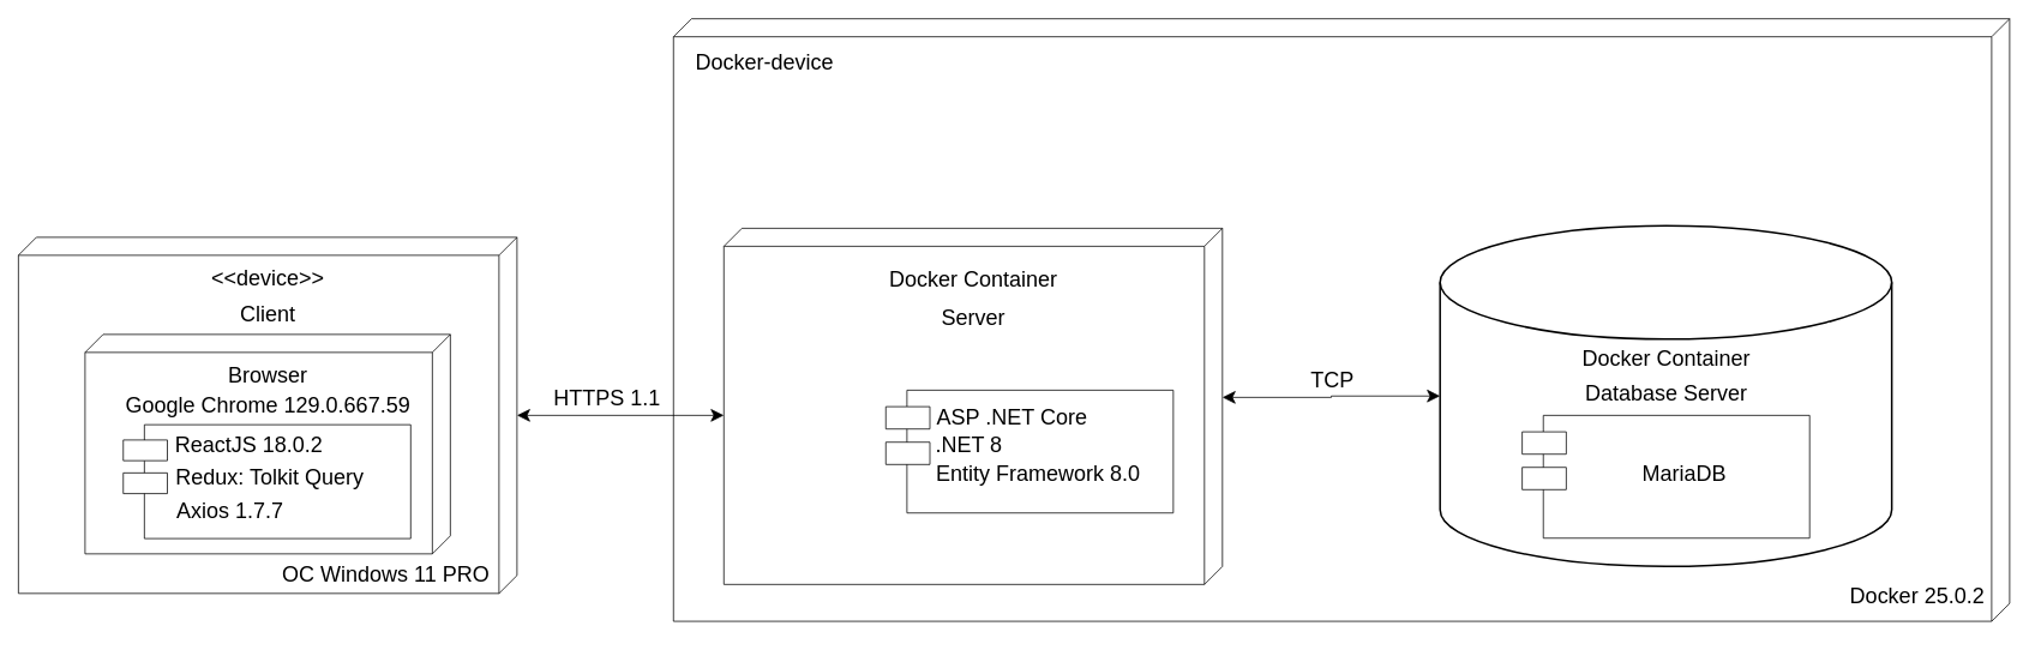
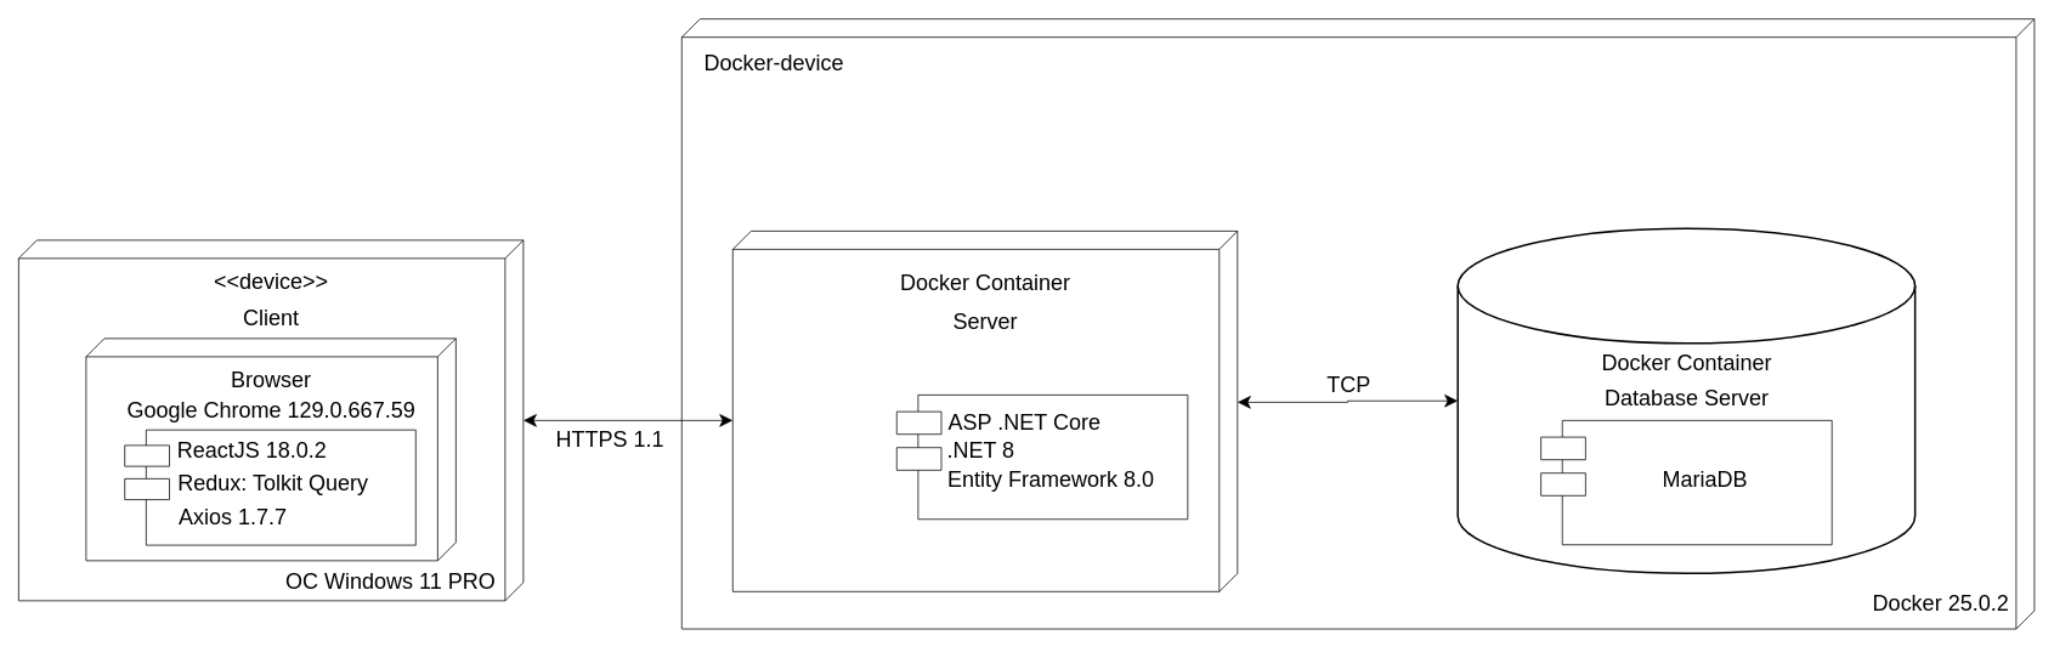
- <mxCell id="19" value="&lt;span style=&quot;font-weight: 400;&quot;&gt;HTTPS 1.1&lt;/span&gt;" style="text;strokeColor=none;fillColor=none;html=1;fontSize=24;fontStyle=1;verticalAlign=middle;align=center;" parent="4" vertex="1"><mxGeometry x="604" y="160" width="100" height="40" as="geometry" /></mxCell>
+ <mxCell id="19" value="&lt;span style=&quot;font-weight: 400;&quot;&gt;HTTPS 1.1&lt;/span&gt;" style="text;strokeColor=none;fillColor=none;html=1;fontSize=24;fontStyle=1;verticalAlign=middle;align=center;" parent="4" vertex="1"><mxGeometry x="599" y="200" width="100" height="40" as="geometry" /></mxCell>
